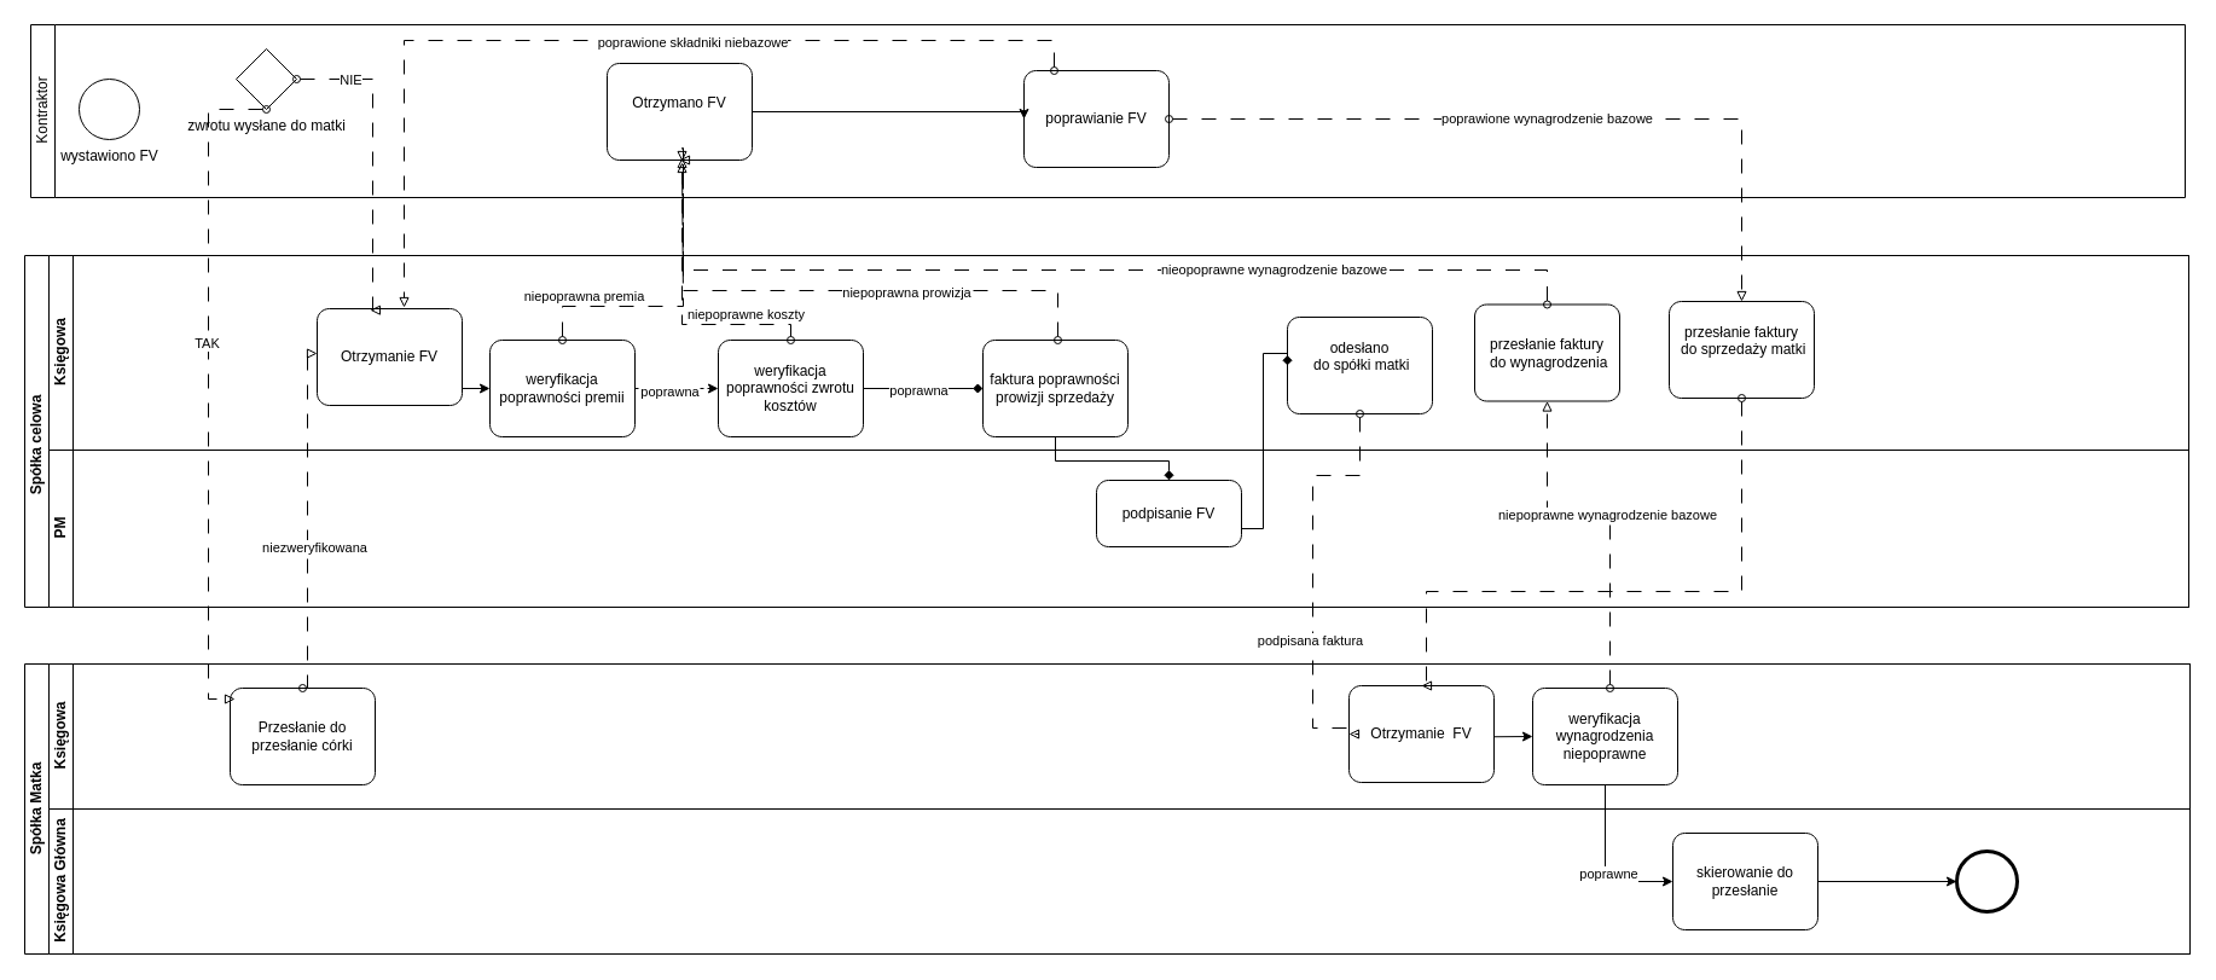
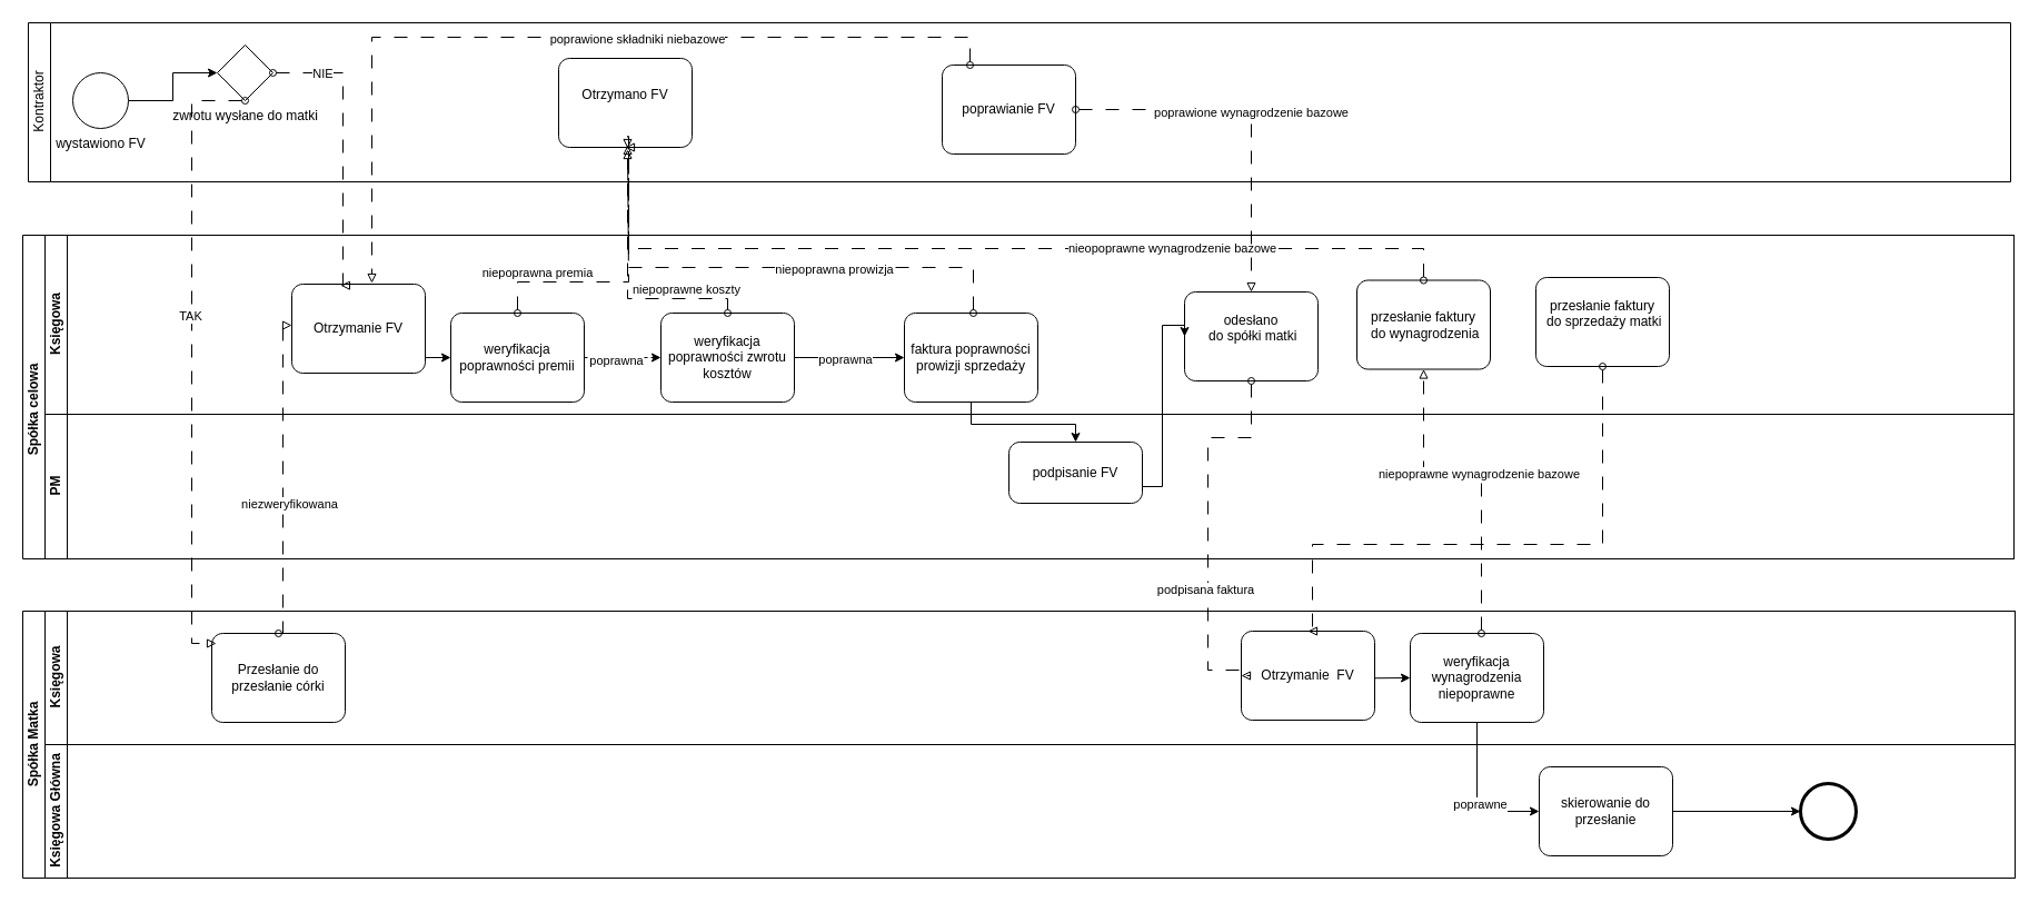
+ <mxCell id="33" style="edgeStyle=orthogonalEdgeStyle;rounded=0;orthogonalLoop=1;jettySize=auto;html=1;exitX=1;exitY=0.5;exitDx=0;exitDy=0;exitPerimeter=0;" edge="1" parent="32" source="34" target="35"><mxGeometry relative="1" as="geometry"><mxPoint x="170" y="45" as="targetPoint" /></mxGeometry></mxCell>
- <mxCell id="37" style="edgeStyle=orthogonalEdgeStyle;rounded=0;orthogonalLoop=1;jettySize=auto;html=1;entryX=0;entryY=0.5;entryDx=0;entryDy=0;entryPerimeter=0;exitX=1;exitY=0.5;exitDx=0;exitDy=0;exitPerimeter=0;" edge="1" parent="32" source="38" target="36"><mxGeometry relative="1" as="geometry"><mxPoint x="564.0" y="66.059" as="sourcePoint" /><Array as="points"><mxPoint x="822" y="72" /></Array></mxGeometry></mxCell>
- <mxCell id="53" value="poprawione wynagrodzenie bazowe" style="edgeStyle=orthogonalEdgeStyle;rounded=0;orthogonalLoop=1;jettySize=auto;html=1;entryX=0.5;entryY=0;entryDx=0;entryDy=0;entryPerimeter=0;dashed=1;endArrow=block;endFill=0;dashPattern=12 12;startArrow=oval;startFill=0;" edge="1" parent="1" source="36" target="14"><mxGeometry relative="1" as="geometry"><mxPoint x="1440" y="266.5" as="targetPoint" /></mxGeometry></mxCell>
+ <mxCell id="53" value="poprawione wynagrodzenie bazowe" style="edgeStyle=orthogonalEdgeStyle;rounded=0;orthogonalLoop=1;jettySize=auto;html=1;dashed=1;endArrow=block;endFill=0;dashPattern=12 12;startArrow=oval;startFill=0;" edge="1" parent="1" source="36" target="12"><mxGeometry relative="1" as="geometry"><mxPoint x="1440" y="266.5" as="targetPoint" /></mxGeometry></mxCell>
- <mxCell id="19" style="edgeStyle=orthogonalEdgeStyle;rounded=0;orthogonalLoop=1;jettySize=auto;html=1;entryX=0;entryY=0.5;entryDx=0;entryDy=0;entryPerimeter=0;endArrow=diamond;" edge="1" parent="2" source="17" target="12"><mxGeometry relative="1" as="geometry"><mxPoint x="989" y="217" as="sourcePoint" /><mxPoint x="1060" y="80.5" as="targetPoint" /><Array as="points"><mxPoint x="1025" y="226" /><mxPoint x="1025" y="81" /></Array></mxGeometry></mxCell>
+ <mxCell id="19" style="edgeStyle=orthogonalEdgeStyle;rounded=0;orthogonalLoop=1;jettySize=auto;html=1;entryX=0;entryY=0.5;entryDx=0;entryDy=0;entryPerimeter=0;" edge="1" parent="2" source="17" target="12"><mxGeometry relative="1" as="geometry"><mxPoint x="989" y="217" as="sourcePoint" /><mxPoint x="1060" y="80.5" as="targetPoint" /><Array as="points"><mxPoint x="1025" y="226" /><mxPoint x="1025" y="81" /></Array></mxGeometry></mxCell>
- <mxCell id="6" style="edgeStyle=orthogonalEdgeStyle;rounded=0;orthogonalLoop=1;jettySize=auto;html=1;exitX=1;exitY=0.5;exitDx=0;exitDy=0;exitPerimeter=0;endArrow=diamond;" edge="1" parent="3" source="8" target="11"><mxGeometry relative="1" as="geometry" /></mxCell>
+ <mxCell id="6" style="edgeStyle=orthogonalEdgeStyle;rounded=0;orthogonalLoop=1;jettySize=auto;html=1;exitX=1;exitY=0.5;exitDx=0;exitDy=0;exitPerimeter=0;" edge="1" parent="3" source="8" target="11"><mxGeometry relative="1" as="geometry" /></mxCell>
- <mxCell id="18" style="edgeStyle=orthogonalEdgeStyle;rounded=0;orthogonalLoop=1;jettySize=auto;html=1;entryX=0.5;entryY=0;entryDx=0;entryDy=0;entryPerimeter=0;endArrow=diamond;" edge="1" parent="2" source="11" target="17"><mxGeometry relative="1" as="geometry"><mxPoint x="964" y="192" as="targetPoint" /><Array as="points"><mxPoint x="853" y="170" /><mxPoint x="947" y="170" /></Array></mxGeometry></mxCell>
+ <mxCell id="18" style="edgeStyle=orthogonalEdgeStyle;rounded=0;orthogonalLoop=1;jettySize=auto;html=1;entryX=0.5;entryY=0;entryDx=0;entryDy=0;entryPerimeter=0;" edge="1" parent="2" source="11" target="17"><mxGeometry relative="1" as="geometry"><mxPoint x="964" y="192" as="targetPoint" /><Array as="points"><mxPoint x="853" y="170" /><mxPoint x="947" y="170" /></Array></mxGeometry></mxCell>
